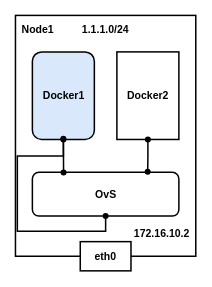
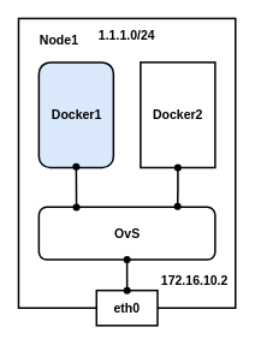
- <mxCell id="6" value="&lt;font style=&quot;font-size: 14px&quot;&gt;&lt;b&gt;Node1&lt;/b&gt;&lt;/font&gt;" style="text;html=1;strokeColor=none;fillColor=none;align=center;verticalAlign=middle;whiteSpace=wrap;rounded=0;strokeWidth=2;" vertex="1" parent="1"><mxGeometry x="35" y="29.714" width="30" height="19.429" as="geometry" /></mxCell>
+ <mxCell id="6" value="&lt;font style=&quot;font-size: 14px&quot;&gt;&lt;b&gt;Node1&lt;/b&gt;&lt;/font&gt;" style="text;html=1;strokeColor=none;fillColor=none;align=center;verticalAlign=middle;whiteSpace=wrap;rounded=0;strokeWidth=2;" vertex="1" parent="1"><mxGeometry x="50" y="34.714" width="30" height="19.429" as="geometry" /></mxCell>
- <mxCell id="12" style="edgeStyle=orthogonalEdgeStyle;rounded=0;orthogonalLoop=1;jettySize=auto;html=1;exitX=0.5;exitY=1;exitDx=0;exitDy=0;startArrow=oval;startFill=1;endArrow=oval;endFill=1;strokeWidth=2;" edge="1" parent="1" source="5" target="3"><mxGeometry relative="1" as="geometry" /></mxCell>
+ <mxCell id="12" style="edgeStyle=orthogonalEdgeStyle;rounded=0;orthogonalLoop=1;jettySize=auto;html=1;exitX=0.5;exitY=1;exitDx=0;exitDy=0;startArrow=oval;startFill=1;endArrow=oval;endFill=1;strokeWidth=2;" edge="1" parent="1" source="5" target="7"><mxGeometry relative="1" as="geometry" /></mxCell>
